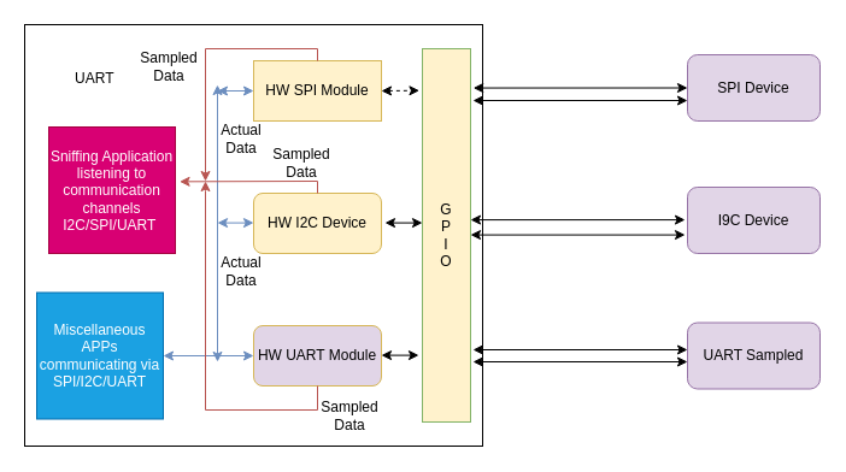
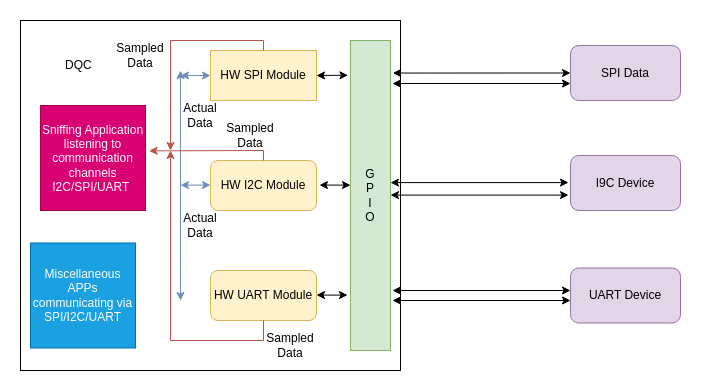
- <mxCell id="11" value="UART&amp;nbsp;" style="text;html=1;align=center;verticalAlign=middle;whiteSpace=wrap;rounded=0;" vertex="1" parent="1"><mxGeometry x="50" y="50" width="60" height="30" as="geometry" /></mxCell>
+ <mxCell id="11" value="DQC&amp;nbsp;" style="text;html=1;align=center;verticalAlign=middle;whiteSpace=wrap;rounded=0;" vertex="1" parent="1"><mxGeometry x="50" y="50" width="60" height="30" as="geometry" /></mxCell>
- <mxCell id="8" value="SPI Device" style="rounded=1;whiteSpace=wrap;html=1;fillColor=#e1d5e7;strokeColor=#9673a6;" vertex="1" parent="1"><mxGeometry x="570" y="45" width="110" height="55" as="geometry" /></mxCell>
+ <mxCell id="8" value="SPI Data" style="rounded=1;whiteSpace=wrap;html=1;fillColor=#e1d5e7;strokeColor=#9673a6;" vertex="1" parent="1"><mxGeometry x="570" y="45" width="110" height="55" as="geometry" /></mxCell>
- <mxCell id="18" value="" style="endArrow=classic;startArrow=classic;html=1;rounded=0;exitX=1;exitY=0.5;exitDx=0;exitDy=0;entryX=-0.063;entryY=0.112;entryDx=0;entryDy=0;entryPerimeter=0;dashed=1;" edge="1" parent="1" source="3" target="6"><mxGeometry width="50" height="50" relative="1" as="geometry"><mxPoint x="350" y="200" as="sourcePoint" /><mxPoint x="400" y="150" as="targetPoint" /></mxGeometry></mxCell>
+ <mxCell id="18" value="" style="endArrow=classic;startArrow=classic;html=1;rounded=0;exitX=1;exitY=0.5;exitDx=0;exitDy=0;entryX=-0.063;entryY=0.112;entryDx=0;entryDy=0;entryPerimeter=0;" edge="1" parent="1" source="3" target="6"><mxGeometry width="50" height="50" relative="1" as="geometry"><mxPoint x="350" y="200" as="sourcePoint" /><mxPoint x="400" y="150" as="targetPoint" /></mxGeometry></mxCell>
- <mxCell id="4" value="HW I2C Device" style="rounded=1;whiteSpace=wrap;html=1;fillColor=#fff2cc;strokeColor=#d6b656;" vertex="1" parent="1"><mxGeometry x="210" y="160" width="106" height="50" as="geometry" /></mxCell>
+ <mxCell id="4" value="HW I2C Module" style="rounded=1;whiteSpace=wrap;html=1;fillColor=#fff2cc;strokeColor=#d6b656;" vertex="1" parent="1"><mxGeometry x="210" y="160" width="106" height="50" as="geometry" /></mxCell>
- <mxCell id="6" value="G&lt;br&gt;P&lt;br&gt;I&lt;br&gt;O" style="rounded=0;whiteSpace=wrap;html=1;fillColor=#fff2cc;strokeColor=#82b366;" vertex="1" parent="1"><mxGeometry x="350" y="40" width="40" height="310" as="geometry" /></mxCell>
+ <mxCell id="6" value="G&lt;br&gt;P&lt;br&gt;I&lt;br&gt;O" style="rounded=0;whiteSpace=wrap;html=1;fillColor=#d5e8d4;strokeColor=#82b366;" vertex="1" parent="1"><mxGeometry x="350" y="40" width="40" height="310" as="geometry" /></mxCell>
- <mxCell id="22" value="" style="endArrow=classic;startArrow=classic;html=1;rounded=0;exitX=1;exitY=0.5;exitDx=0;exitDy=0;entryX=0;entryY=0.5;entryDx=0;entryDy=0;fillColor=#dae8fc;strokeColor=#6c8ebf;" edge="1" parent="1" source="21" target="5"><mxGeometry width="50" height="50" relative="1" as="geometry"><mxPoint x="350" y="200" as="sourcePoint" /><mxPoint x="400" y="150" as="targetPoint" /></mxGeometry></mxCell>
- <mxCell id="5" value="HW UART Module" style="rounded=1;whiteSpace=wrap;html=1;fillColor=#e1d5e7;strokeColor=#d6b656;" vertex="1" parent="1"><mxGeometry x="210" y="270" width="106" height="50" as="geometry" /></mxCell>
+ <mxCell id="5" value="HW UART Module" style="rounded=1;whiteSpace=wrap;html=1;fillColor=#fff2cc;strokeColor=#d6b656;" vertex="1" parent="1"><mxGeometry x="210" y="270" width="106" height="50" as="geometry" /></mxCell>
- <mxCell id="10" value="UART Sampled" style="rounded=1;whiteSpace=wrap;html=1;fillColor=#e1d5e7;strokeColor=#9673a6;" vertex="1" parent="1"><mxGeometry x="570" y="267.5" width="110" height="55" as="geometry" /></mxCell>
+ <mxCell id="10" value="UART Device" style="rounded=1;whiteSpace=wrap;html=1;fillColor=#e1d5e7;strokeColor=#9673a6;" vertex="1" parent="1"><mxGeometry x="570" y="267.5" width="110" height="55" as="geometry" /></mxCell>
